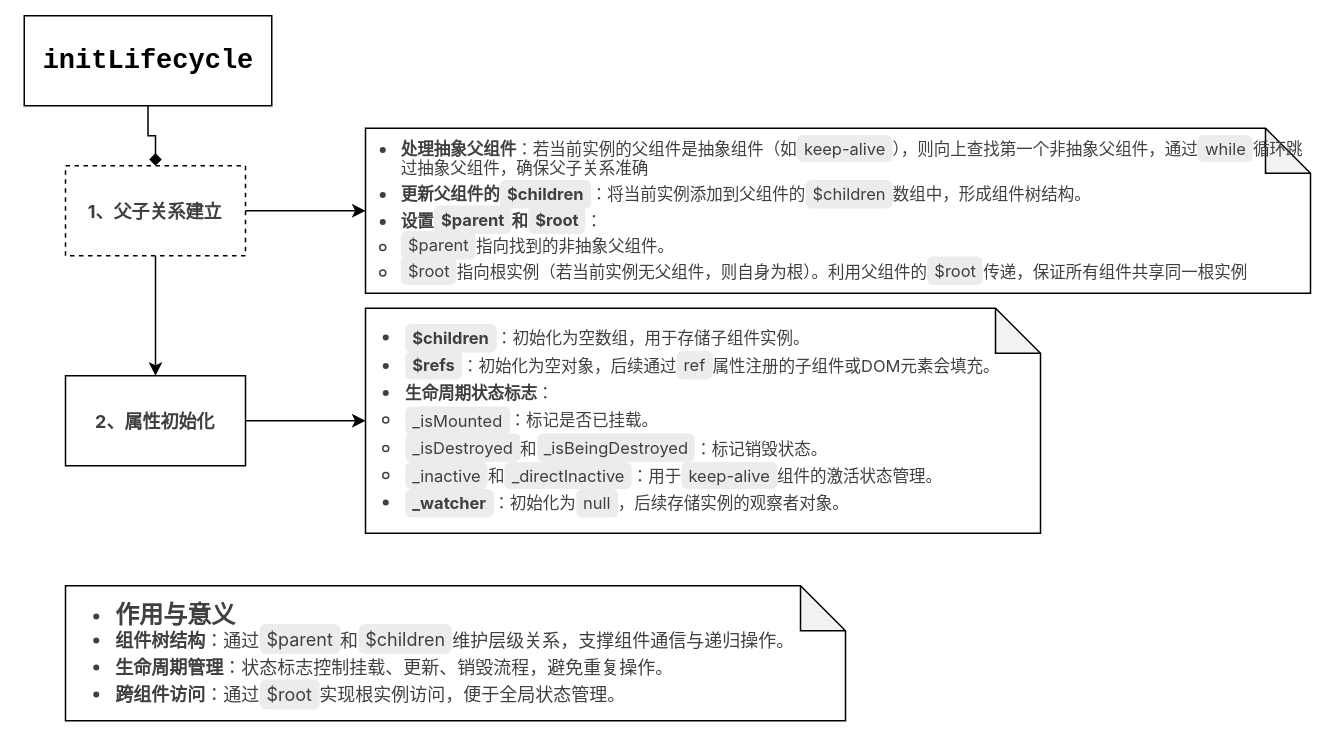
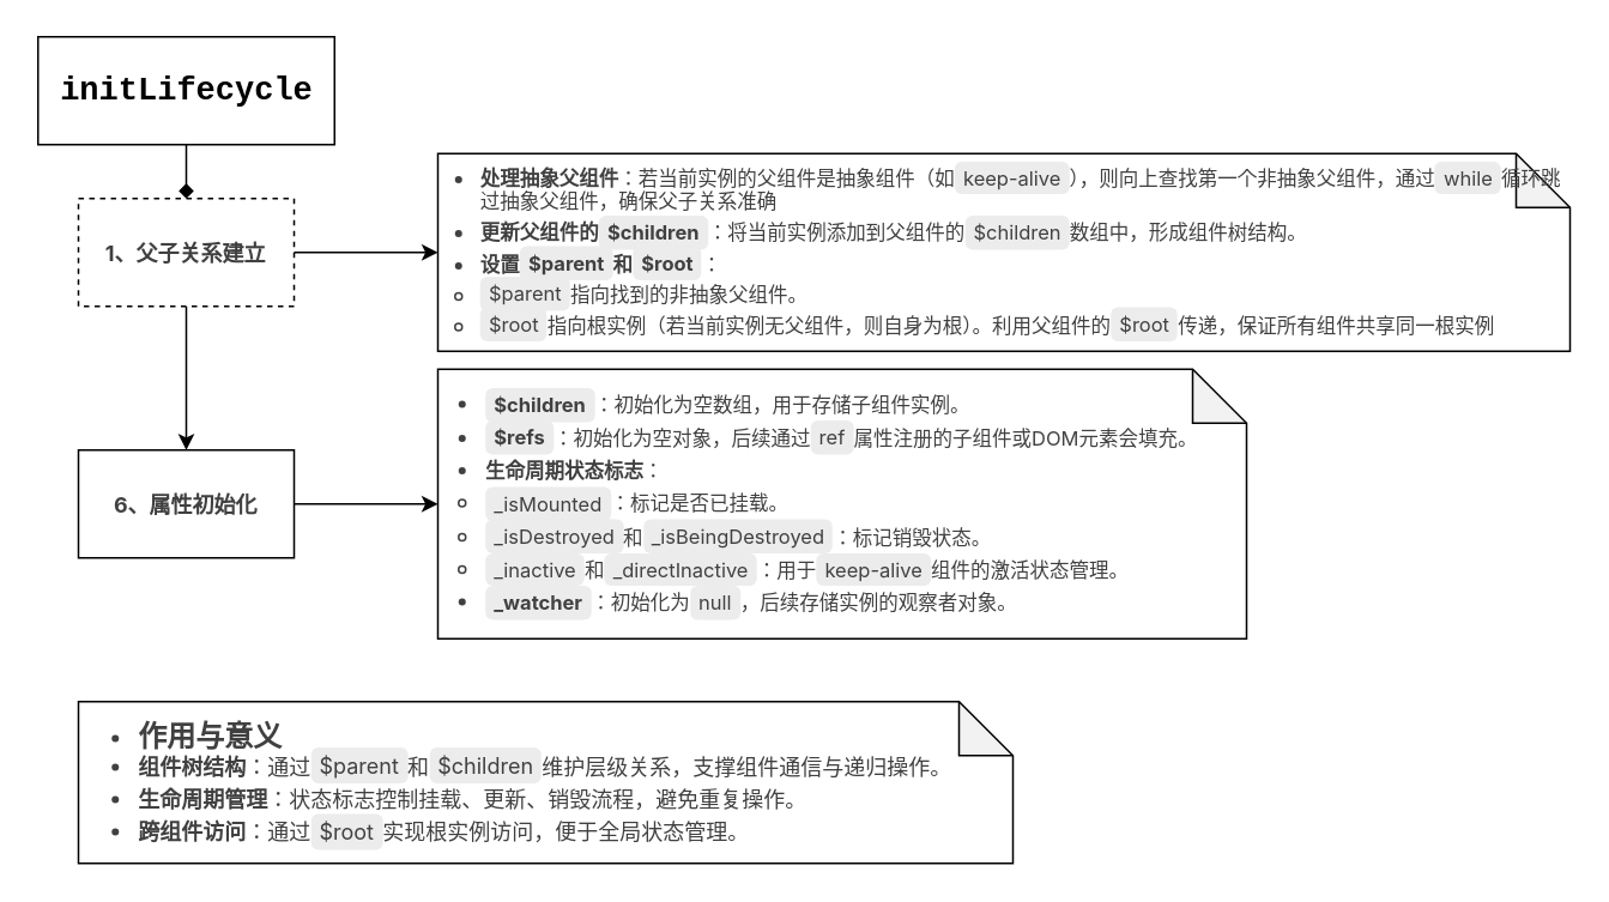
- <mxCell id="3" value="&lt;span style=&quot;font-family: Menlo, &amp;quot;Roboto Mono&amp;quot;, &amp;quot;Courier New&amp;quot;, Courier, monospace, Inter, sans-serif; text-align: start; background-color: rgb(255, 255, 255);&quot;&gt;&lt;font style=&quot;color: rgb(0, 0, 0); font-size: 18px;&quot;&gt;&lt;b style=&quot;&quot;&gt;initLifecycle&lt;/b&gt;&lt;/font&gt;&lt;/span&gt;" style="rounded=0;whiteSpace=wrap;html=1;" vertex="1" parent="1"><mxGeometry x="15.5" y="10" width="165" height="60" as="geometry" /></mxCell>
+ <mxCell id="3" value="&lt;span style=&quot;font-family: Menlo, &amp;quot;Roboto Mono&amp;quot;, &amp;quot;Courier New&amp;quot;, Courier, monospace, Inter, sans-serif; text-align: start; background-color: rgb(255, 255, 255);&quot;&gt;&lt;font style=&quot;color: rgb(0, 0, 0); font-size: 18px;&quot;&gt;&lt;b style=&quot;&quot;&gt;initLifecycle&lt;/b&gt;&lt;/font&gt;&lt;/span&gt;" style="rounded=0;whiteSpace=wrap;html=1;" vertex="1" parent="1"><mxGeometry x="20.5" y="20" width="165" height="60" as="geometry" /></mxCell>
- <mxCell id="6" value="&lt;h3 style=&quot;font-weight: var(--ds-font-weight-strong); font-size: calc(var(--ds-md-zoom)*16px); line-height: 1.5; margin: calc(var(--ds-md-zoom)*16px)0 calc(var(--ds-md-zoom)*12px)0; color: rgb(64, 64, 64); font-family: Inter, system-ui, -apple-system, &amp;quot;system-ui&amp;quot;, &amp;quot;Segoe UI&amp;quot;, Roboto, &amp;quot;Noto Sans&amp;quot;, Ubuntu, Cantarell, &amp;quot;Helvetica Neue&amp;quot;, Oxygen, &amp;quot;Open Sans&amp;quot;, sans-serif; text-align: start;&quot;&gt;&lt;strong&gt;2、属性初始化&lt;/strong&gt;&lt;/h3&gt;" style="rounded=0;whiteSpace=wrap;html=1;" vertex="1" parent="1"><mxGeometry x="43" y="250" width="120" height="60" as="geometry" /></mxCell>
+ <mxCell id="6" value="&lt;h3 style=&quot;font-weight: var(--ds-font-weight-strong); font-size: calc(var(--ds-md-zoom)*16px); line-height: 1.5; margin: calc(var(--ds-md-zoom)*16px)0 calc(var(--ds-md-zoom)*12px)0; color: rgb(64, 64, 64); font-family: Inter, system-ui, -apple-system, &amp;quot;system-ui&amp;quot;, &amp;quot;Segoe UI&amp;quot;, Roboto, &amp;quot;Noto Sans&amp;quot;, Ubuntu, Cantarell, &amp;quot;Helvetica Neue&amp;quot;, Oxygen, &amp;quot;Open Sans&amp;quot;, sans-serif; text-align: start;&quot;&gt;&lt;strong&gt;6、属性初始化&lt;/strong&gt;&lt;/h3&gt;" style="rounded=0;whiteSpace=wrap;html=1;" vertex="1" parent="1"><mxGeometry x="43" y="250" width="120" height="60" as="geometry" /></mxCell>
